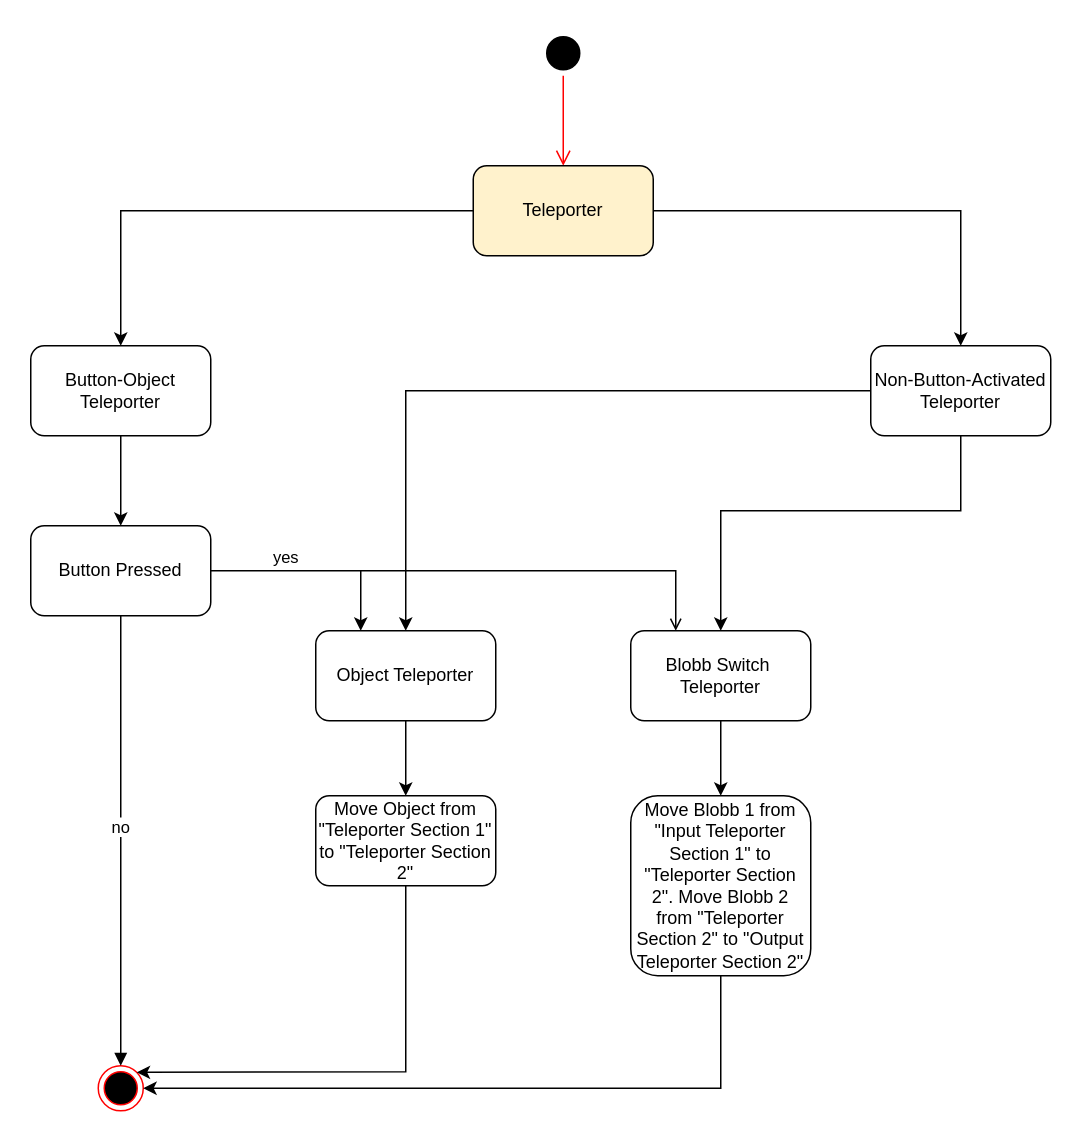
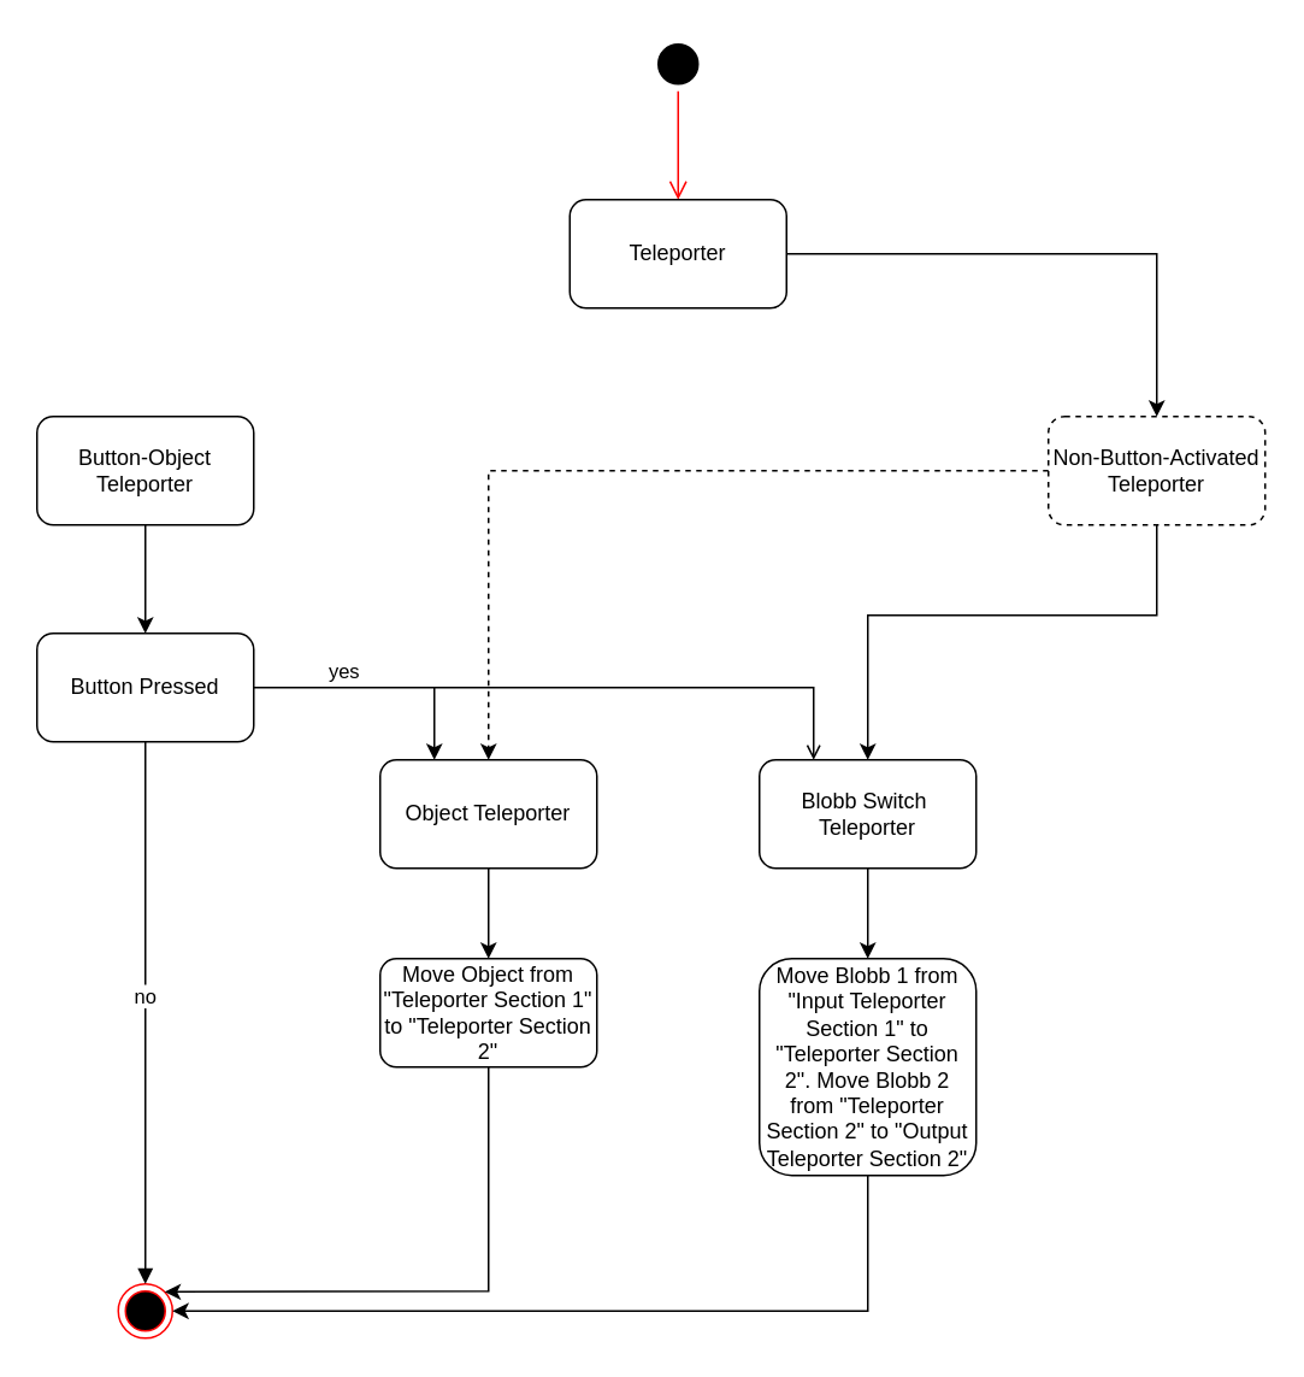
- <mxCell id="8" value="" style="endArrow=classic;html=1;rounded=0;exitX=0;exitY=0.5;exitDx=0;exitDy=0;entryX=0.5;entryY=0;entryDx=0;entryDy=0;" edge="1" parent="1" source="4" target="6"><mxGeometry width="50" height="50" relative="1" as="geometry"><mxPoint x="330" y="410" as="sourcePoint" /><mxPoint x="380" y="360" as="targetPoint" /><Array as="points"><mxPoint x="80" y="140" /></Array></mxGeometry></mxCell>
- <mxCell id="4" value="Teleporter" style="rounded=1;whiteSpace=wrap;html=1;fillColor=#fff2cc;" vertex="1" parent="1"><mxGeometry x="315" y="110" width="120" height="60" as="geometry" /></mxCell>
+ <mxCell id="4" value="Teleporter" style="rounded=1;whiteSpace=wrap;html=1;" vertex="1" parent="1"><mxGeometry x="315" y="110" width="120" height="60" as="geometry" /></mxCell>
- <mxCell id="14" value="" style="endArrow=classic;html=1;rounded=0;exitX=0;exitY=0.5;exitDx=0;exitDy=0;entryX=0.5;entryY=0;entryDx=0;entryDy=0;" edge="1" parent="1" source="7" target="11"><mxGeometry width="50" height="50" relative="1" as="geometry"><mxPoint x="330" y="570" as="sourcePoint" /><mxPoint x="380" y="520" as="targetPoint" /><Array as="points"><mxPoint x="270" y="260" /></Array></mxGeometry></mxCell>
+ <mxCell id="14" value="" style="endArrow=classic;html=1;rounded=0;exitX=0;exitY=0.5;exitDx=0;exitDy=0;entryX=0.5;entryY=0;entryDx=0;entryDy=0;dashed=1;" edge="1" parent="1" source="7" target="11"><mxGeometry width="50" height="50" relative="1" as="geometry"><mxPoint x="330" y="570" as="sourcePoint" /><mxPoint x="380" y="520" as="targetPoint" /><Array as="points"><mxPoint x="270" y="260" /></Array></mxGeometry></mxCell>
- <mxCell id="7" value="&lt;div&gt;Non-Button-Activated&lt;/div&gt;&lt;div&gt;Teleporter&lt;br&gt;&lt;/div&gt;" style="rounded=1;whiteSpace=wrap;html=1;" vertex="1" parent="1"><mxGeometry x="580" y="230" width="120" height="60" as="geometry" /></mxCell>
+ <mxCell id="7" value="&lt;div&gt;Non-Button-Activated&lt;/div&gt;&lt;div&gt;Teleporter&lt;br&gt;&lt;/div&gt;" style="rounded=1;whiteSpace=wrap;html=1;dashed=1;" vertex="1" parent="1"><mxGeometry x="580" y="230" width="120" height="60" as="geometry" /></mxCell>
